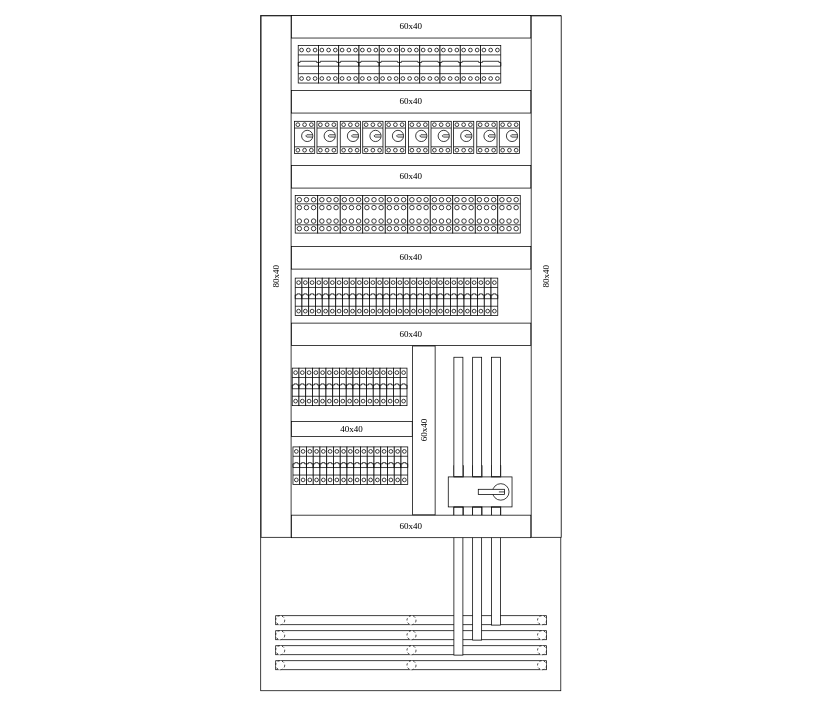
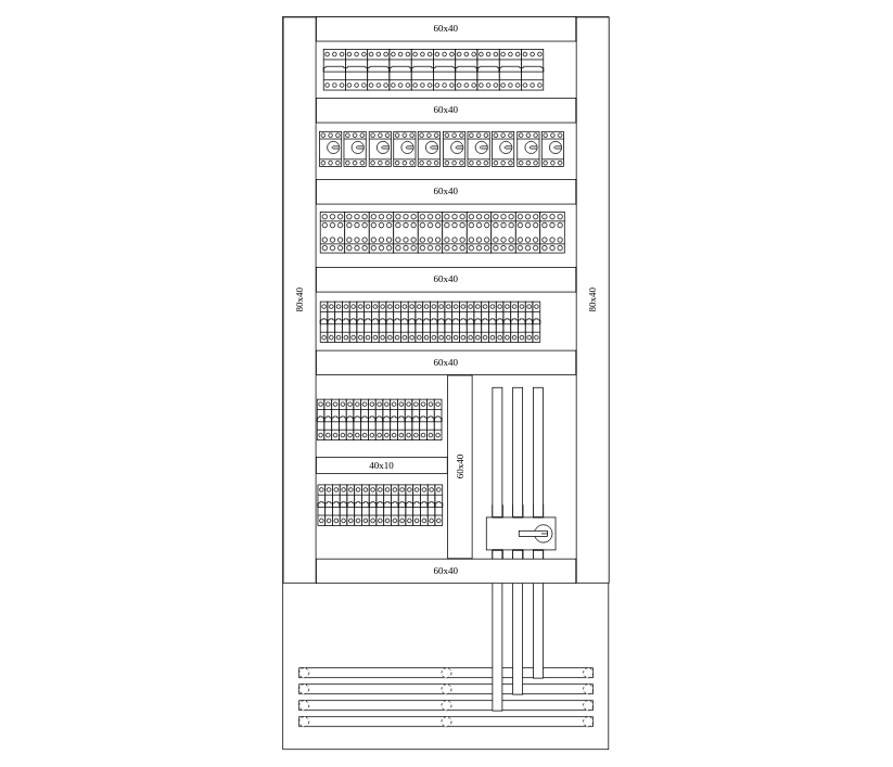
- <mxCell id="95" value="40x40" style="shape=rect;dashed=0;shadow=0;html=1;whiteSpace=wrap;rounded=0;comic=0;labelBackgroundColor=none;strokeWidth=1;fontFamily=Verdana;fontSize=12;align=center;" parent="1" vertex="1"><mxGeometry x="388" y="561" width="161" height="20" as="geometry" /></mxCell>
+ <mxCell id="95" value="40x10" style="shape=rect;dashed=0;shadow=0;html=1;whiteSpace=wrap;rounded=0;comic=0;labelBackgroundColor=none;strokeWidth=1;fontFamily=Verdana;fontSize=12;align=center;" parent="1" vertex="1"><mxGeometry x="388" y="561" width="161" height="20" as="geometry" /></mxCell>
